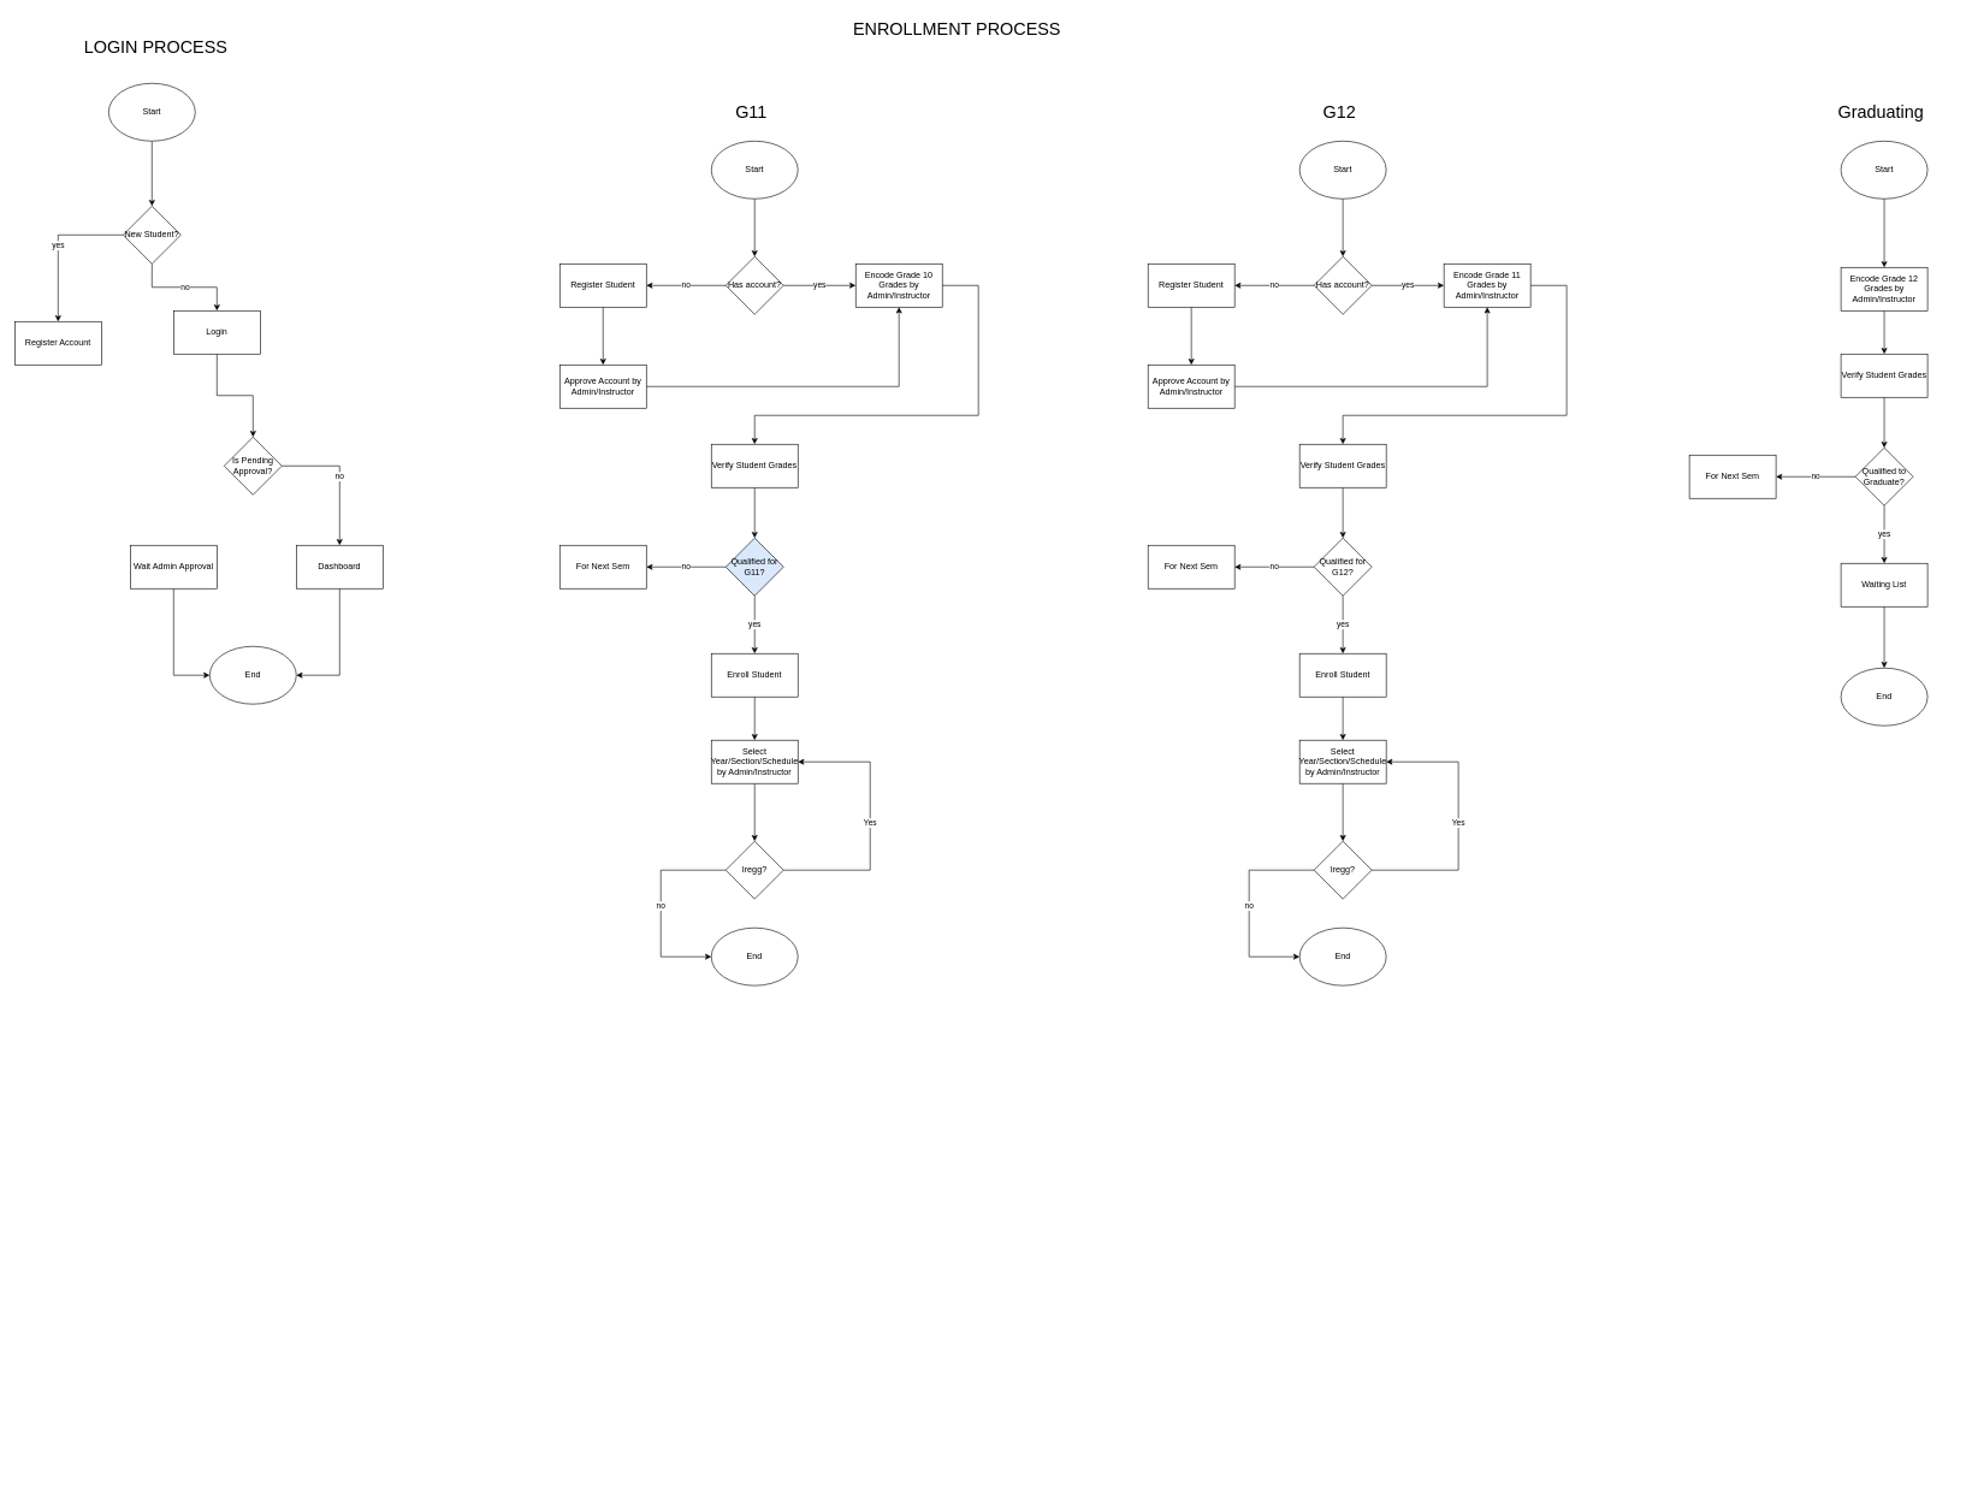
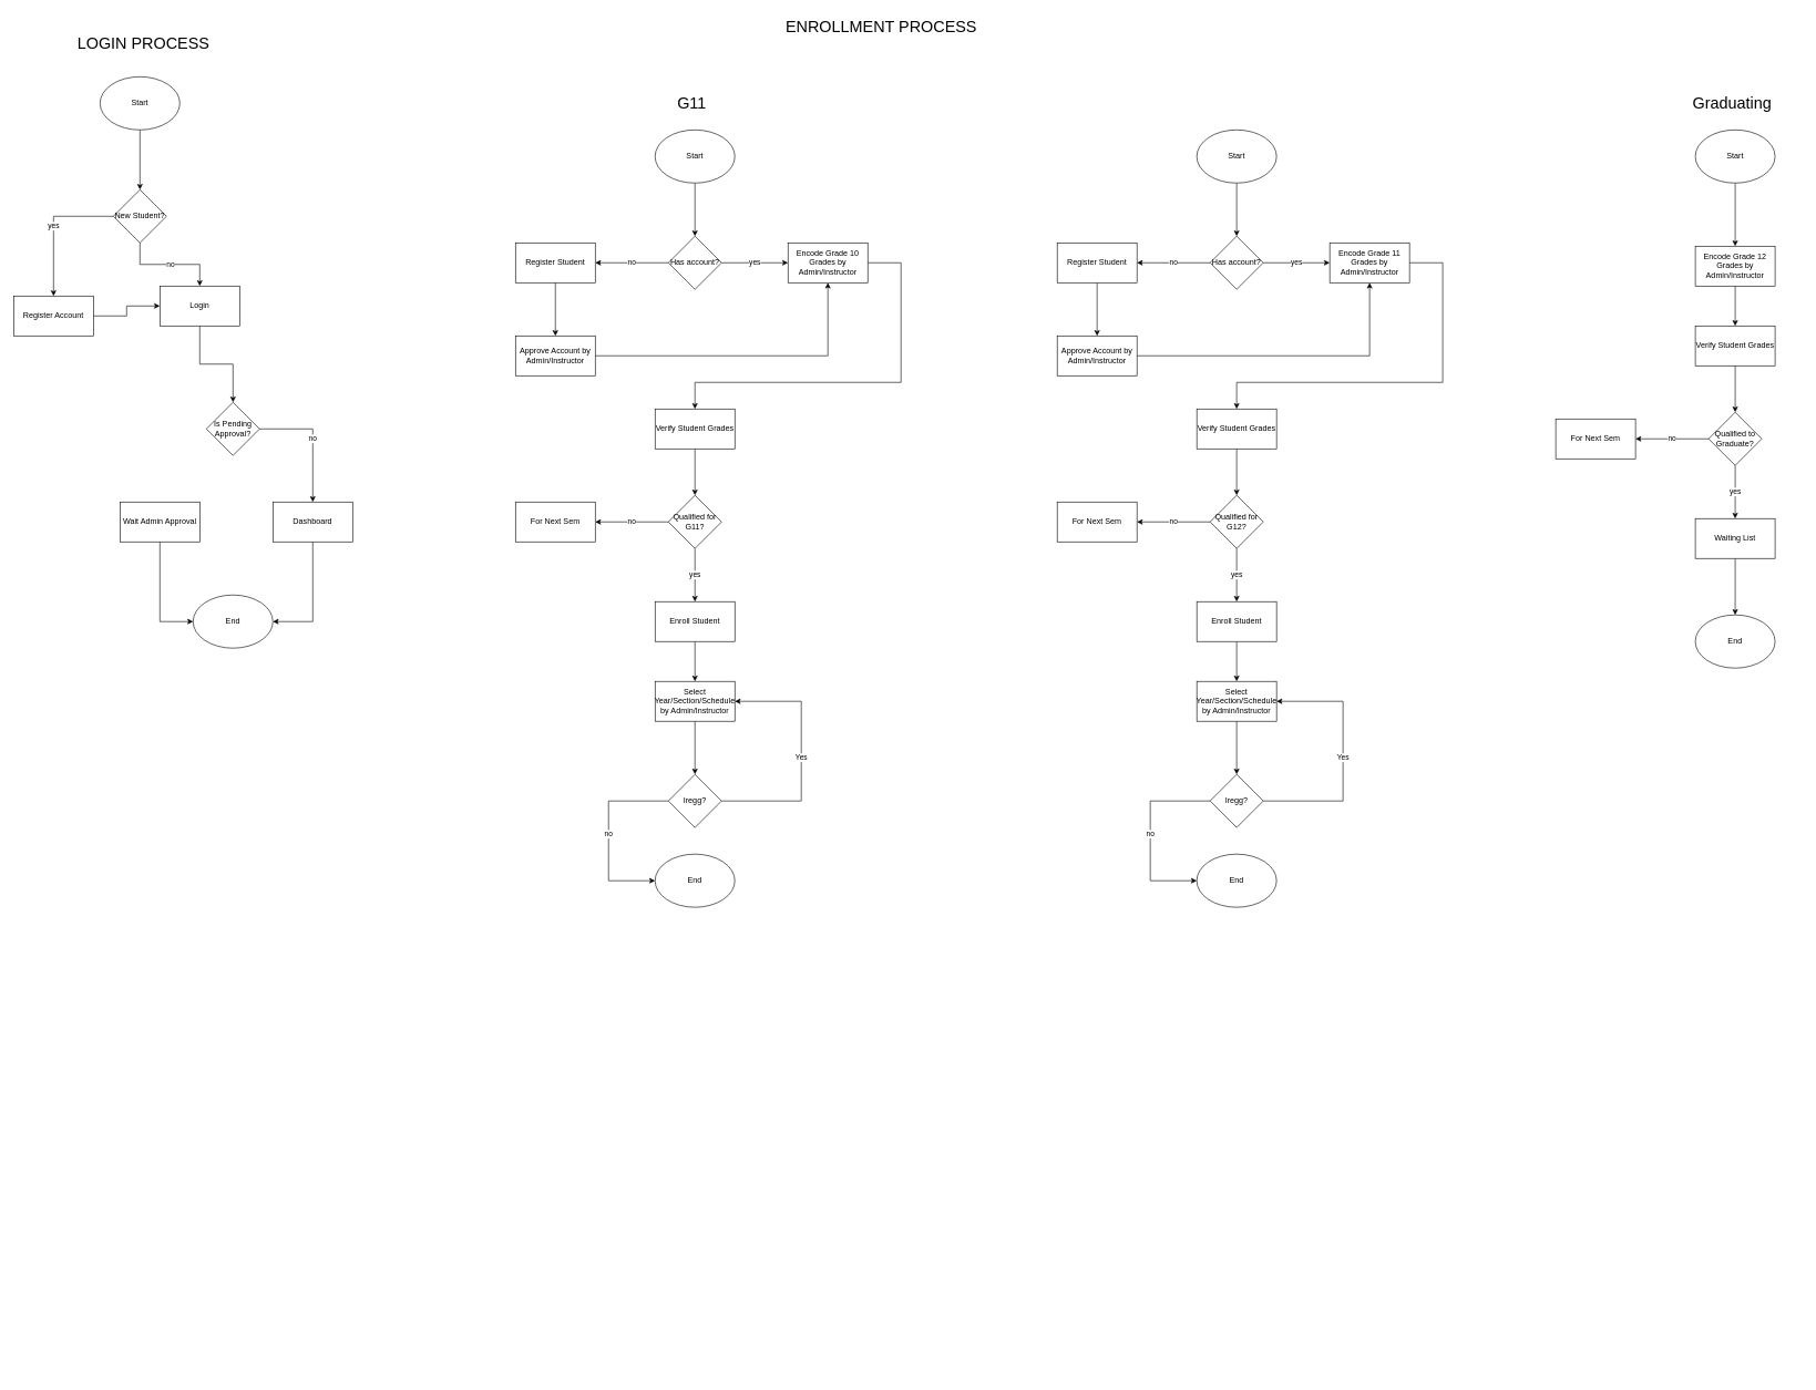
- <mxCell id="71" value="&lt;font style=&quot;font-size: 24px;&quot;&gt;G12&lt;/font&gt;" style="text;html=1;align=center;verticalAlign=middle;resizable=0;points=[];autosize=1;strokeColor=none;fillColor=none;" vertex="1" parent="1"><mxGeometry x="1820" y="135" width="70" height="40" as="geometry" /></mxCell>
+ <mxCell id="7" style="edgeStyle=orthogonalEdgeStyle;rounded=0;orthogonalLoop=1;jettySize=auto;html=1;" parent="1" source="8" target="10" edge="1"><mxGeometry relative="1" as="geometry" /></mxCell>
- <mxCell id="39" value="Qualified for G11?" style="rhombus;whiteSpace=wrap;html=1;fillColor=#dae8fc;" vertex="1" parent="1"><mxGeometry x="1005" y="745" width="80" height="80" as="geometry" /></mxCell>
+ <mxCell id="39" value="Qualified for G11?" style="rhombus;whiteSpace=wrap;html=1;" vertex="1" parent="1"><mxGeometry x="1005" y="745" width="80" height="80" as="geometry" /></mxCell>
